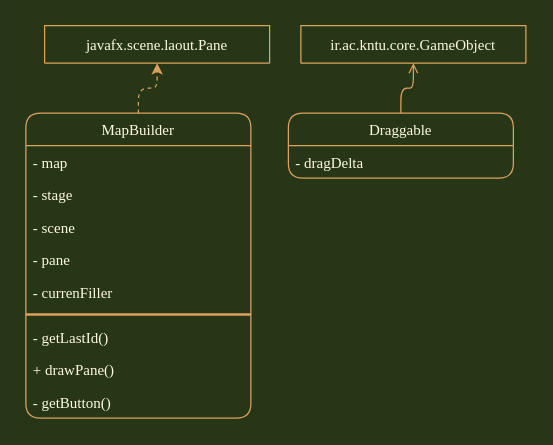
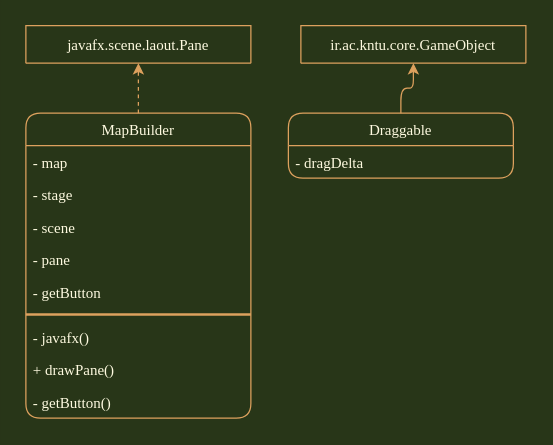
- <mxCell id="13" value="javafx.scene.laout.Pane" style="swimlane;fontStyle=0;childLayout=stackLayout;horizontal=1;startSize=30;fillColor=none;horizontalStack=0;resizeParent=1;resizeParentMax=0;resizeLast=0;collapsible=1;marginBottom=0;strokeColor=#DDA15E;fontColor=#FEFAE0;fontFamily=Lucida Console;align=center;arcSize=0;rounded=1;" parent="1" vertex="1"><mxGeometry x="35" y="20" width="180" height="30" as="geometry" /></mxCell>
+ <mxCell id="13" value="javafx.scene.laout.Pane" style="swimlane;fontStyle=0;childLayout=stackLayout;horizontal=1;startSize=30;fillColor=none;horizontalStack=0;resizeParent=1;resizeParentMax=0;resizeLast=0;collapsible=1;marginBottom=0;strokeColor=#DDA15E;fontColor=#FEFAE0;fontFamily=Lucida Console;align=center;arcSize=0;rounded=1;" parent="1" vertex="1"><mxGeometry x="20" y="20" width="180" height="30" as="geometry" /></mxCell>
- <mxCell id="14" style="edgeStyle=orthogonalEdgeStyle;orthogonalLoop=1;jettySize=auto;html=1;entryX=0.5;entryY=1;entryDx=0;entryDy=0;strokeColor=#DDA15E;fontColor=#FEFAE0;labelBackgroundColor=#283618;endArrow=open;" parent="1" source="15" target="17" edge="1"><mxGeometry relative="1" as="geometry" /></mxCell>
+ <mxCell id="14" style="edgeStyle=orthogonalEdgeStyle;orthogonalLoop=1;jettySize=auto;html=1;entryX=0.5;entryY=1;entryDx=0;entryDy=0;strokeColor=#DDA15E;fontColor=#FEFAE0;labelBackgroundColor=#283618;" parent="1" source="15" target="17" edge="1"><mxGeometry relative="1" as="geometry" /></mxCell>
- <mxCell id="8" value="- currenFiller" style="text;strokeColor=none;fillColor=none;align=left;verticalAlign=top;spacingLeft=4;spacingRight=4;overflow=hidden;rotatable=0;points=[[0,0.5],[1,0.5]];portConstraint=eastwest;fontColor=#FEFAE0;fontFamily=Lucida Console;rounded=1;" parent="3" vertex="1"><mxGeometry y="130" width="180" height="26" as="geometry" /></mxCell>
+ <mxCell id="8" value="- getButton" style="text;strokeColor=none;fillColor=none;align=left;verticalAlign=top;spacingLeft=4;spacingRight=4;overflow=hidden;rotatable=0;points=[[0,0.5],[1,0.5]];portConstraint=eastwest;fontColor=#FEFAE0;fontFamily=Lucida Console;rounded=1;" parent="3" vertex="1"><mxGeometry y="130" width="180" height="26" as="geometry" /></mxCell>
- <mxCell id="10" value="- getLastId()" style="text;strokeColor=none;fillColor=none;align=left;verticalAlign=top;spacingLeft=4;spacingRight=4;overflow=hidden;rotatable=0;points=[[0,0.5],[1,0.5]];portConstraint=eastwest;fontColor=#FEFAE0;fontFamily=Lucida Console;rounded=1;" parent="3" vertex="1"><mxGeometry y="166" width="180" height="26" as="geometry" /></mxCell>
+ <mxCell id="10" value="- javafx()" style="text;strokeColor=none;fillColor=none;align=left;verticalAlign=top;spacingLeft=4;spacingRight=4;overflow=hidden;rotatable=0;points=[[0,0.5],[1,0.5]];portConstraint=eastwest;fontColor=#FEFAE0;fontFamily=Lucida Console;rounded=1;" parent="3" vertex="1"><mxGeometry y="166" width="180" height="26" as="geometry" /></mxCell>
